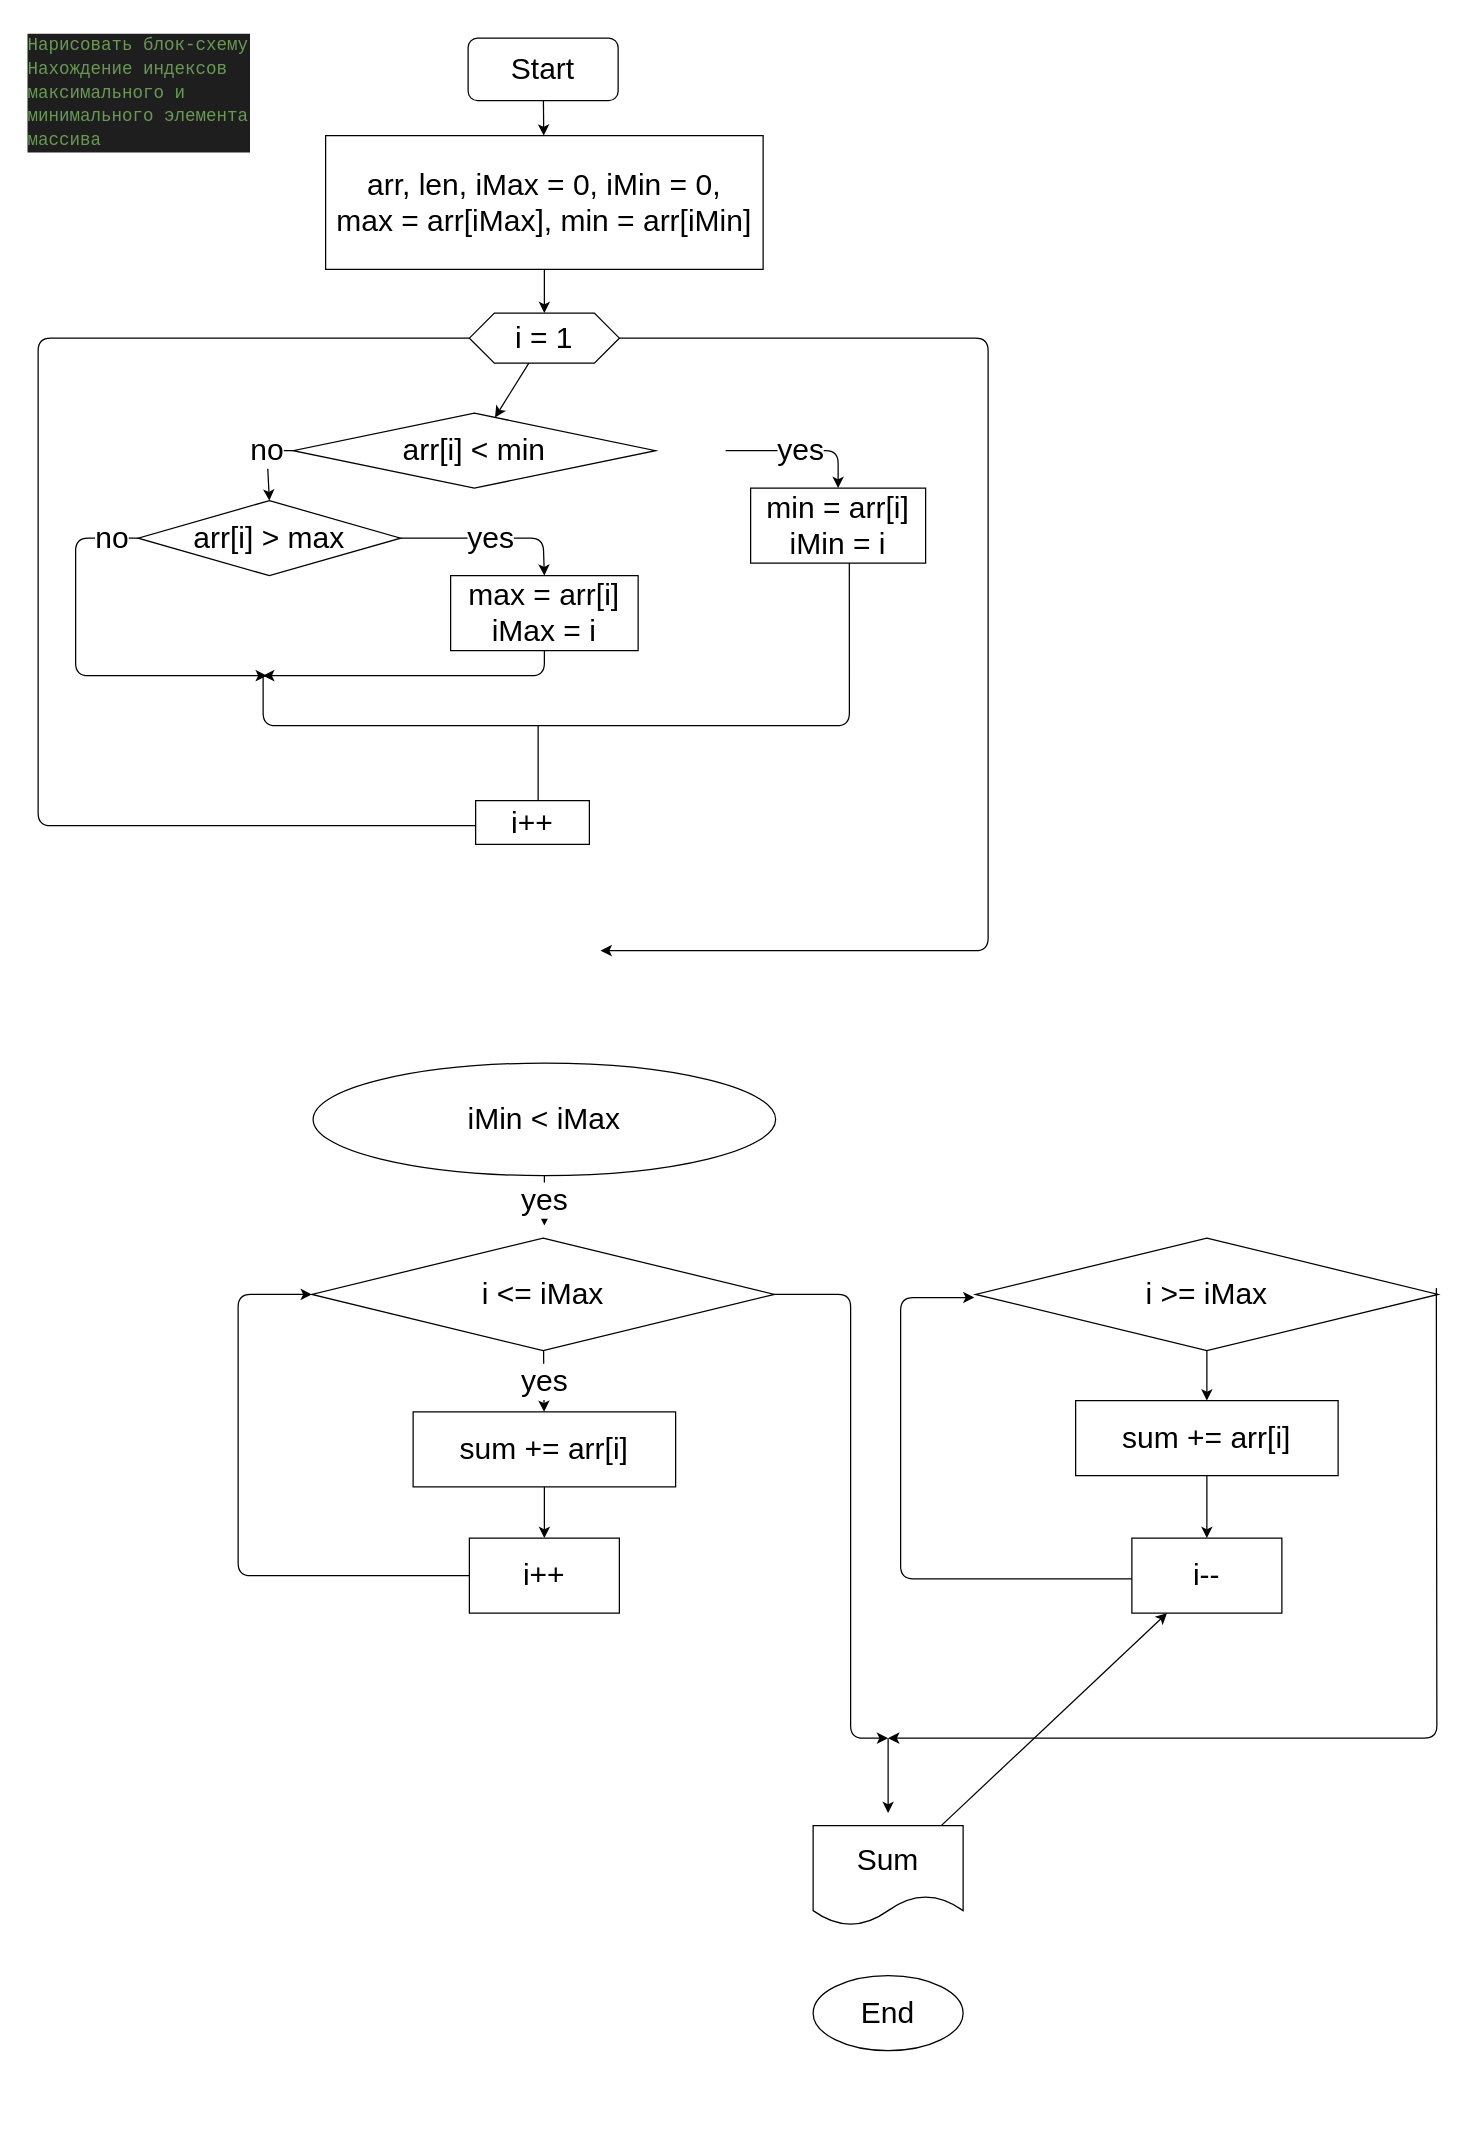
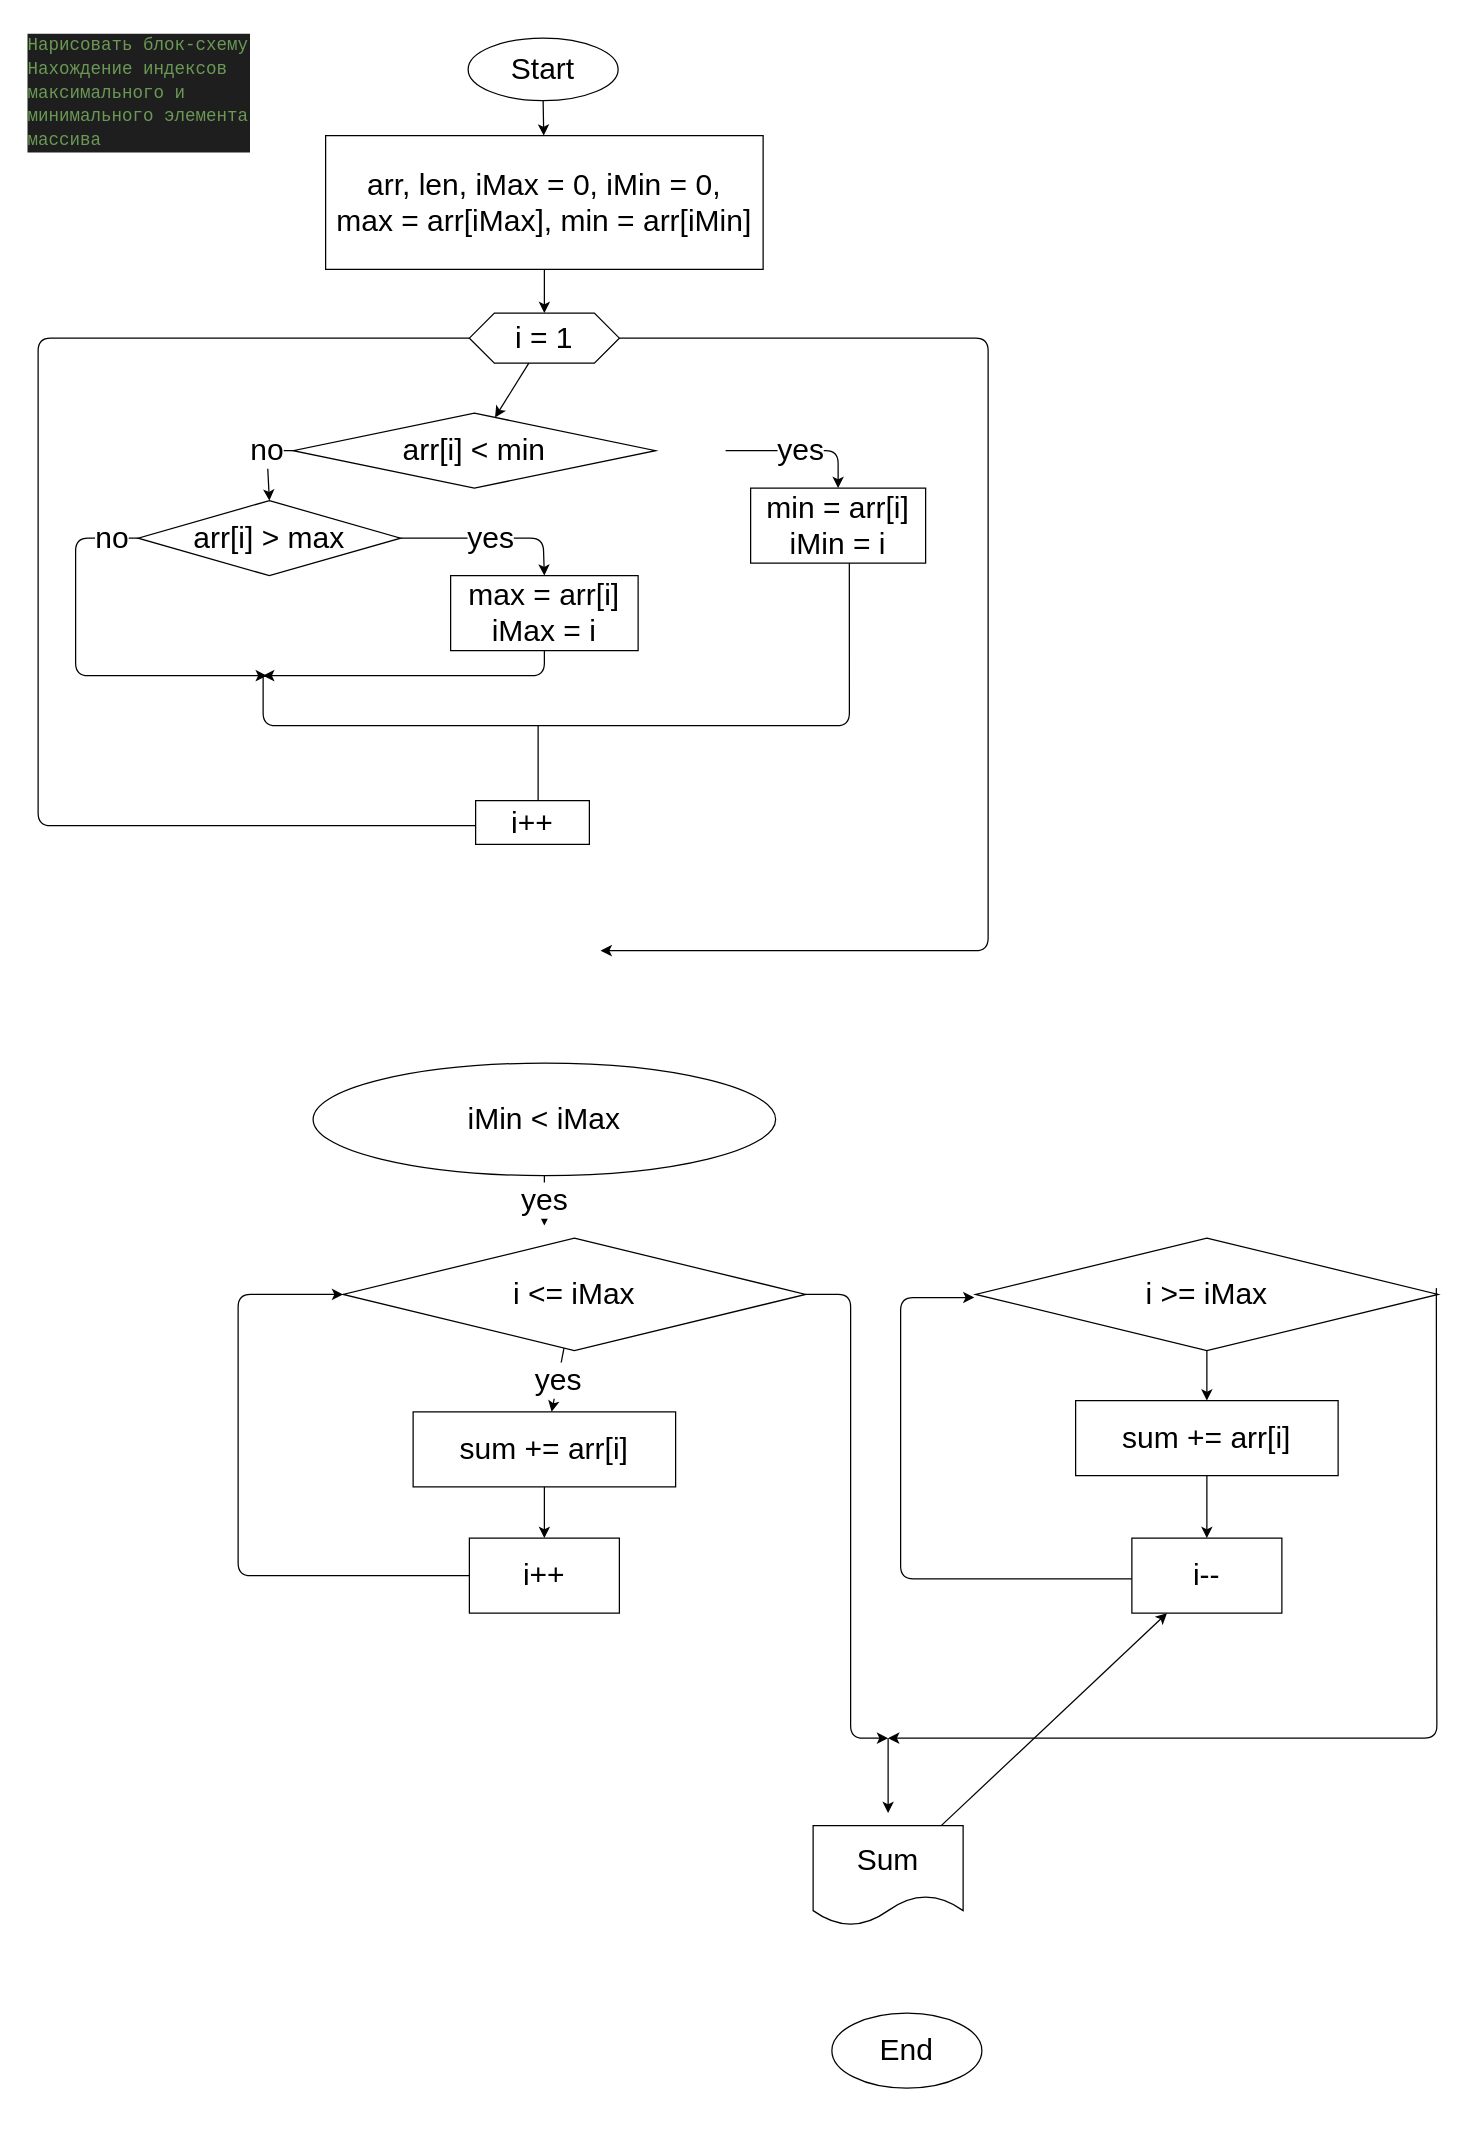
- <mxCell id="4" value="Start" style="whiteSpace=wrap;html=1;fontSize=24;rounded=1;" parent="2" vertex="1"><mxGeometry x="354" y="10" width="120" height="50" as="geometry" /></mxCell>
+ <mxCell id="4" value="Start" style="ellipse;whiteSpace=wrap;html=1;fontSize=24;" parent="2" vertex="1"><mxGeometry x="354" y="10" width="120" height="50" as="geometry" /></mxCell>
- <mxCell id="26" value="i &amp;lt;= iMax" style="rhombus;whiteSpace=wrap;html=1;fontSize=24;" vertex="1" parent="2"><mxGeometry x="229" y="970" width="370" height="90" as="geometry" /></mxCell>
+ <mxCell id="26" value="i &amp;lt;= iMax" style="rhombus;whiteSpace=wrap;html=1;fontSize=24;" vertex="1" parent="2"><mxGeometry x="254" y="970" width="370" height="90" as="geometry" /></mxCell>
- <mxCell id="41" value="&lt;font style=&quot;font-size: 24px&quot;&gt;End&lt;/font&gt;" style="ellipse;whiteSpace=wrap;html=1;" vertex="1" parent="2"><mxGeometry x="630" y="1560" width="120" height="60" as="geometry" /></mxCell>
+ <mxCell id="41" value="&lt;font style=&quot;font-size: 24px&quot;&gt;End&lt;/font&gt;" style="ellipse;whiteSpace=wrap;html=1;" vertex="1" parent="2"><mxGeometry x="645" y="1590" width="120" height="60" as="geometry" /></mxCell>
